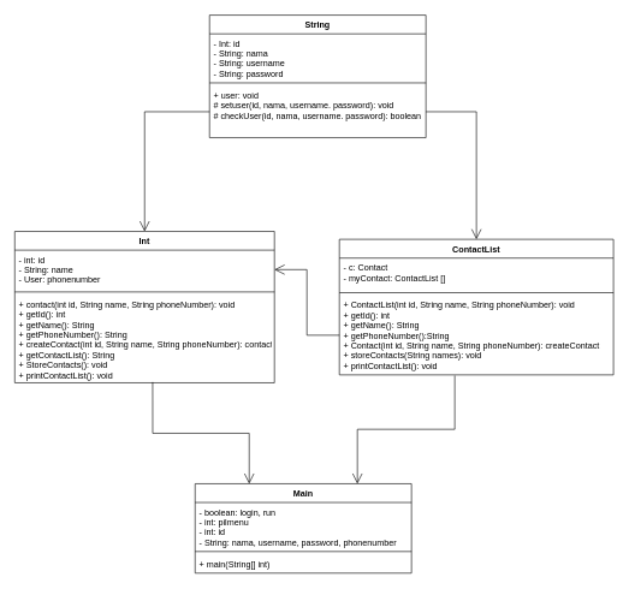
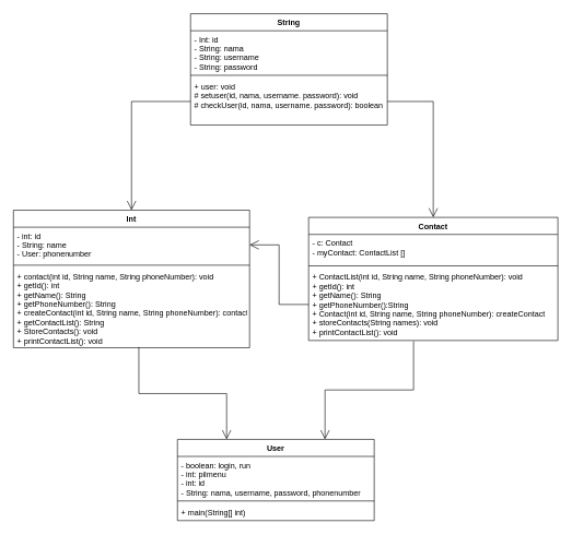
- <mxCell id="10" value="ContactList" style="swimlane;fontStyle=1;align=center;verticalAlign=top;childLayout=stackLayout;horizontal=1;startSize=26;horizontalStack=0;resizeParent=1;resizeParentMax=0;resizeLast=0;collapsible=1;marginBottom=0;" parent="1" vertex="1"><mxGeometry x="470" y="331" width="380" height="188" as="geometry"><mxRectangle x="400" y="360" width="90" height="26" as="alternateBounds" /></mxGeometry></mxCell>
+ <mxCell id="10" value="Contact" style="swimlane;fontStyle=1;align=center;verticalAlign=top;childLayout=stackLayout;horizontal=1;startSize=26;horizontalStack=0;resizeParent=1;resizeParentMax=0;resizeLast=0;collapsible=1;marginBottom=0;" parent="1" vertex="1"><mxGeometry x="470" y="331" width="380" height="188" as="geometry"><mxRectangle x="400" y="360" width="90" height="26" as="alternateBounds" /></mxGeometry></mxCell>
- <mxCell id="14" value="Main" style="swimlane;fontStyle=1;align=center;verticalAlign=top;childLayout=stackLayout;horizontal=1;startSize=26;horizontalStack=0;resizeParent=1;resizeParentMax=0;resizeLast=0;collapsible=1;marginBottom=0;" parent="1" vertex="1"><mxGeometry x="270" y="670" width="300" height="124" as="geometry"><mxRectangle x="385" y="620" width="90" height="26" as="alternateBounds" /></mxGeometry></mxCell>
+ <mxCell id="14" value="User" style="swimlane;fontStyle=1;align=center;verticalAlign=top;childLayout=stackLayout;horizontal=1;startSize=26;horizontalStack=0;resizeParent=1;resizeParentMax=0;resizeLast=0;collapsible=1;marginBottom=0;" parent="1" vertex="1"><mxGeometry x="270" y="670" width="300" height="124" as="geometry"><mxRectangle x="385" y="620" width="90" height="26" as="alternateBounds" /></mxGeometry></mxCell>
